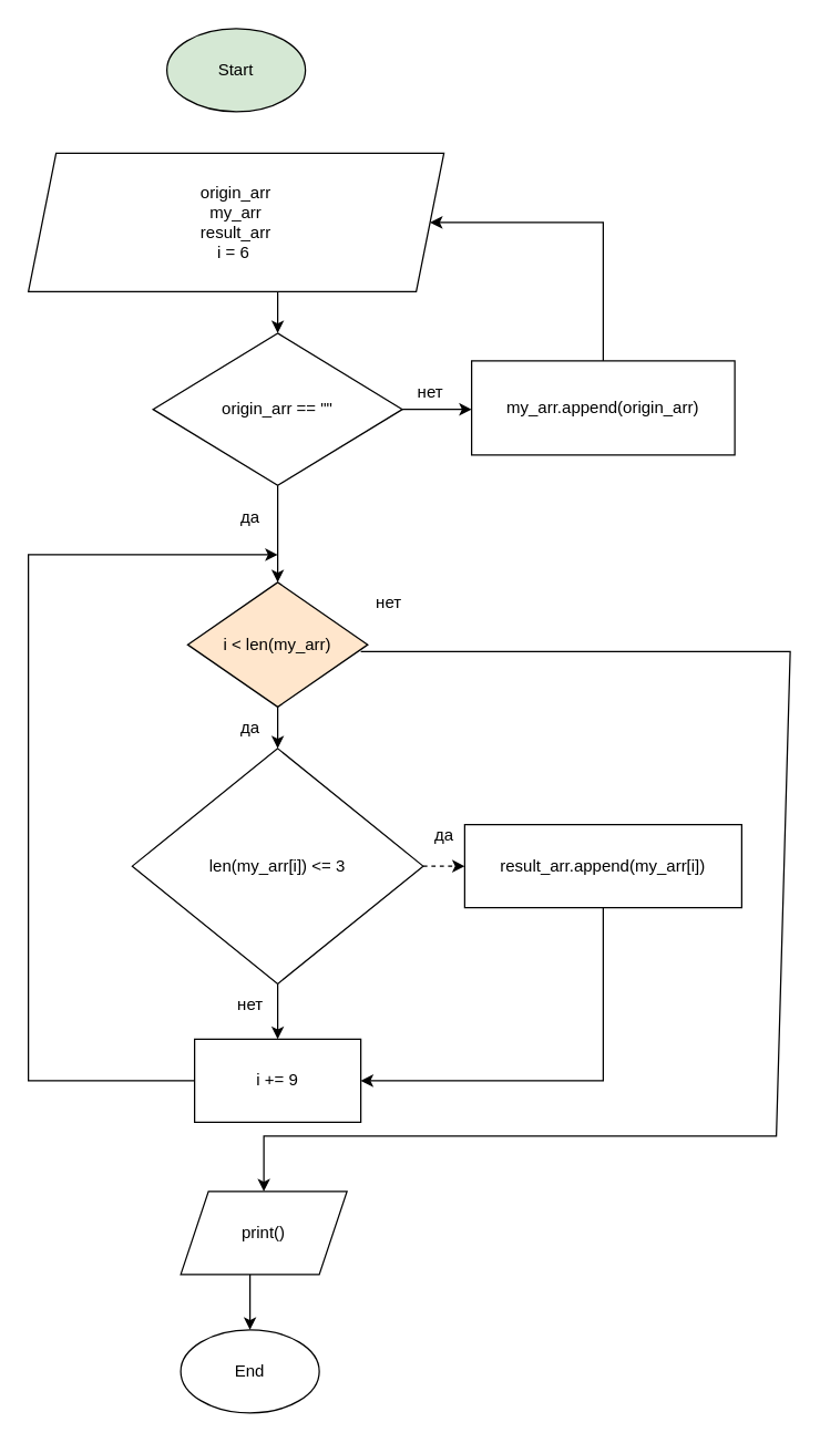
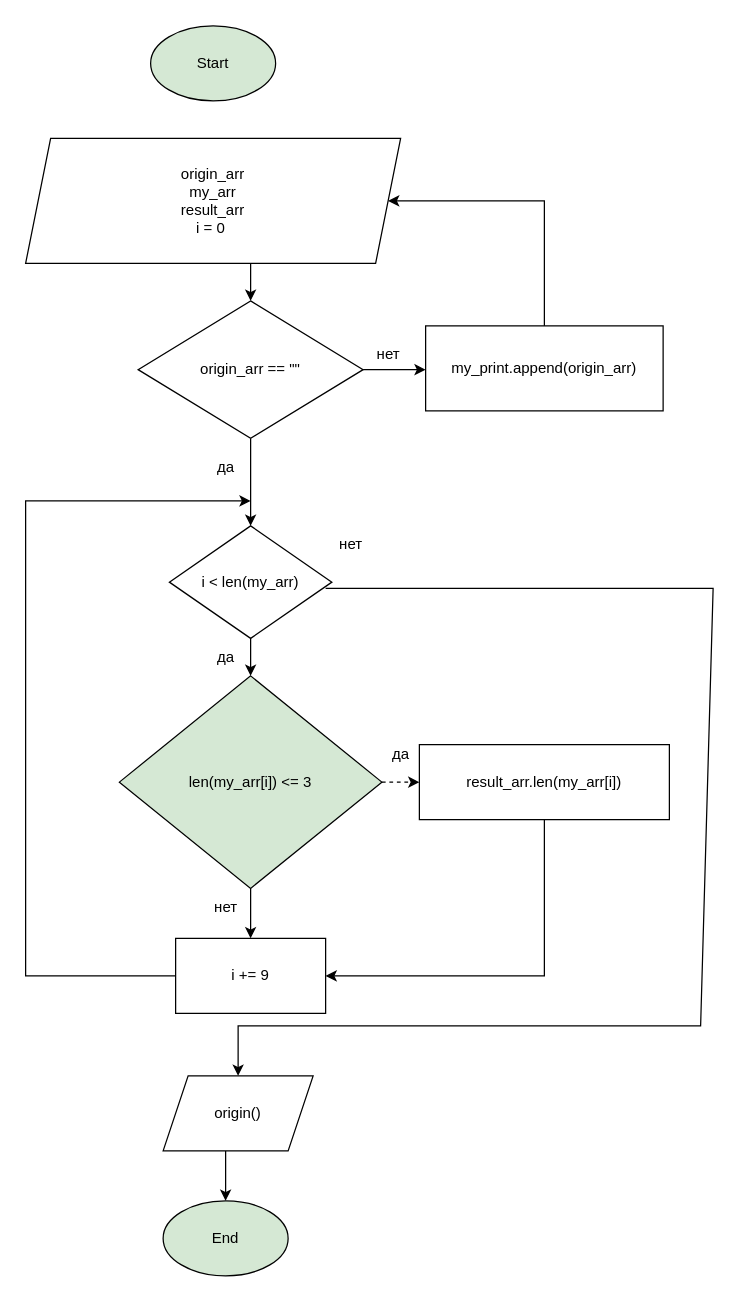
- <mxCell id="3" value="origin_arr&lt;br&gt;my_arr&lt;br&gt;result_arr&lt;br&gt;i = 6&amp;nbsp;" style="shape=parallelogram;perimeter=parallelogramPerimeter;whiteSpace=wrap;html=1;fixedSize=1;" parent="1" vertex="1"><mxGeometry x="20" y="110" width="300" height="100" as="geometry" /></mxCell>
+ <mxCell id="3" value="origin_arr&lt;br&gt;my_arr&lt;br&gt;result_arr&lt;br&gt;i = 0&amp;nbsp;" style="shape=parallelogram;perimeter=parallelogramPerimeter;whiteSpace=wrap;html=1;fixedSize=1;" parent="1" vertex="1"><mxGeometry x="20" y="110" width="300" height="100" as="geometry" /></mxCell>
- <mxCell id="8" value="my_arr.append(origin_arr)" style="rounded=0;whiteSpace=wrap;html=1;" parent="1" vertex="1"><mxGeometry x="340" y="260" width="190" height="68" as="geometry" /></mxCell>
+ <mxCell id="8" value="my_print.append(origin_arr)" style="rounded=0;whiteSpace=wrap;html=1;" parent="1" vertex="1"><mxGeometry x="340" y="260" width="190" height="68" as="geometry" /></mxCell>
- <mxCell id="14" value="i &amp;lt; len(my_arr)" style="rhombus;whiteSpace=wrap;html=1;fillColor=#ffe6cc;" parent="1" vertex="1"><mxGeometry x="135" y="420" width="130" height="90" as="geometry" /></mxCell>
+ <mxCell id="14" value="i &amp;lt; len(my_arr)" style="rhombus;whiteSpace=wrap;html=1;" parent="1" vertex="1"><mxGeometry x="135" y="420" width="130" height="90" as="geometry" /></mxCell>
- <mxCell id="11" value="len(my_arr[i]) &amp;lt;= 3" style="rhombus;whiteSpace=wrap;html=1;" parent="1" vertex="1"><mxGeometry x="95" y="540" width="210" height="170" as="geometry" /></mxCell>
+ <mxCell id="11" value="len(my_arr[i]) &amp;lt;= 3" style="rhombus;whiteSpace=wrap;html=1;fillColor=#d5e8d4;" parent="1" vertex="1"><mxGeometry x="95" y="540" width="210" height="170" as="geometry" /></mxCell>
- <mxCell id="12" value="result_arr.append(my_arr[i])" style="rounded=0;whiteSpace=wrap;html=1;" parent="1" vertex="1"><mxGeometry x="335" y="595" width="200" height="60" as="geometry" /></mxCell>
+ <mxCell id="12" value="result_arr.len(my_arr[i])" style="rounded=0;whiteSpace=wrap;html=1;" parent="1" vertex="1"><mxGeometry x="335" y="595" width="200" height="60" as="geometry" /></mxCell>
- <mxCell id="22" value="print()" style="shape=parallelogram;perimeter=parallelogramPerimeter;whiteSpace=wrap;html=1;fixedSize=1;" parent="1" vertex="1"><mxGeometry x="130" y="860" width="120" height="60" as="geometry" /></mxCell>
+ <mxCell id="22" value="origin()" style="shape=parallelogram;perimeter=parallelogramPerimeter;whiteSpace=wrap;html=1;fixedSize=1;" parent="1" vertex="1"><mxGeometry x="130" y="860" width="120" height="60" as="geometry" /></mxCell>
- <mxCell id="28" value="End" style="ellipse;whiteSpace=wrap;html=1;" vertex="1" parent="1"><mxGeometry x="130" y="960" width="100" height="60" as="geometry" /></mxCell>
+ <mxCell id="28" value="End" style="ellipse;whiteSpace=wrap;html=1;fillColor=#d5e8d4;" vertex="1" parent="1"><mxGeometry x="130" y="960" width="100" height="60" as="geometry" /></mxCell>
